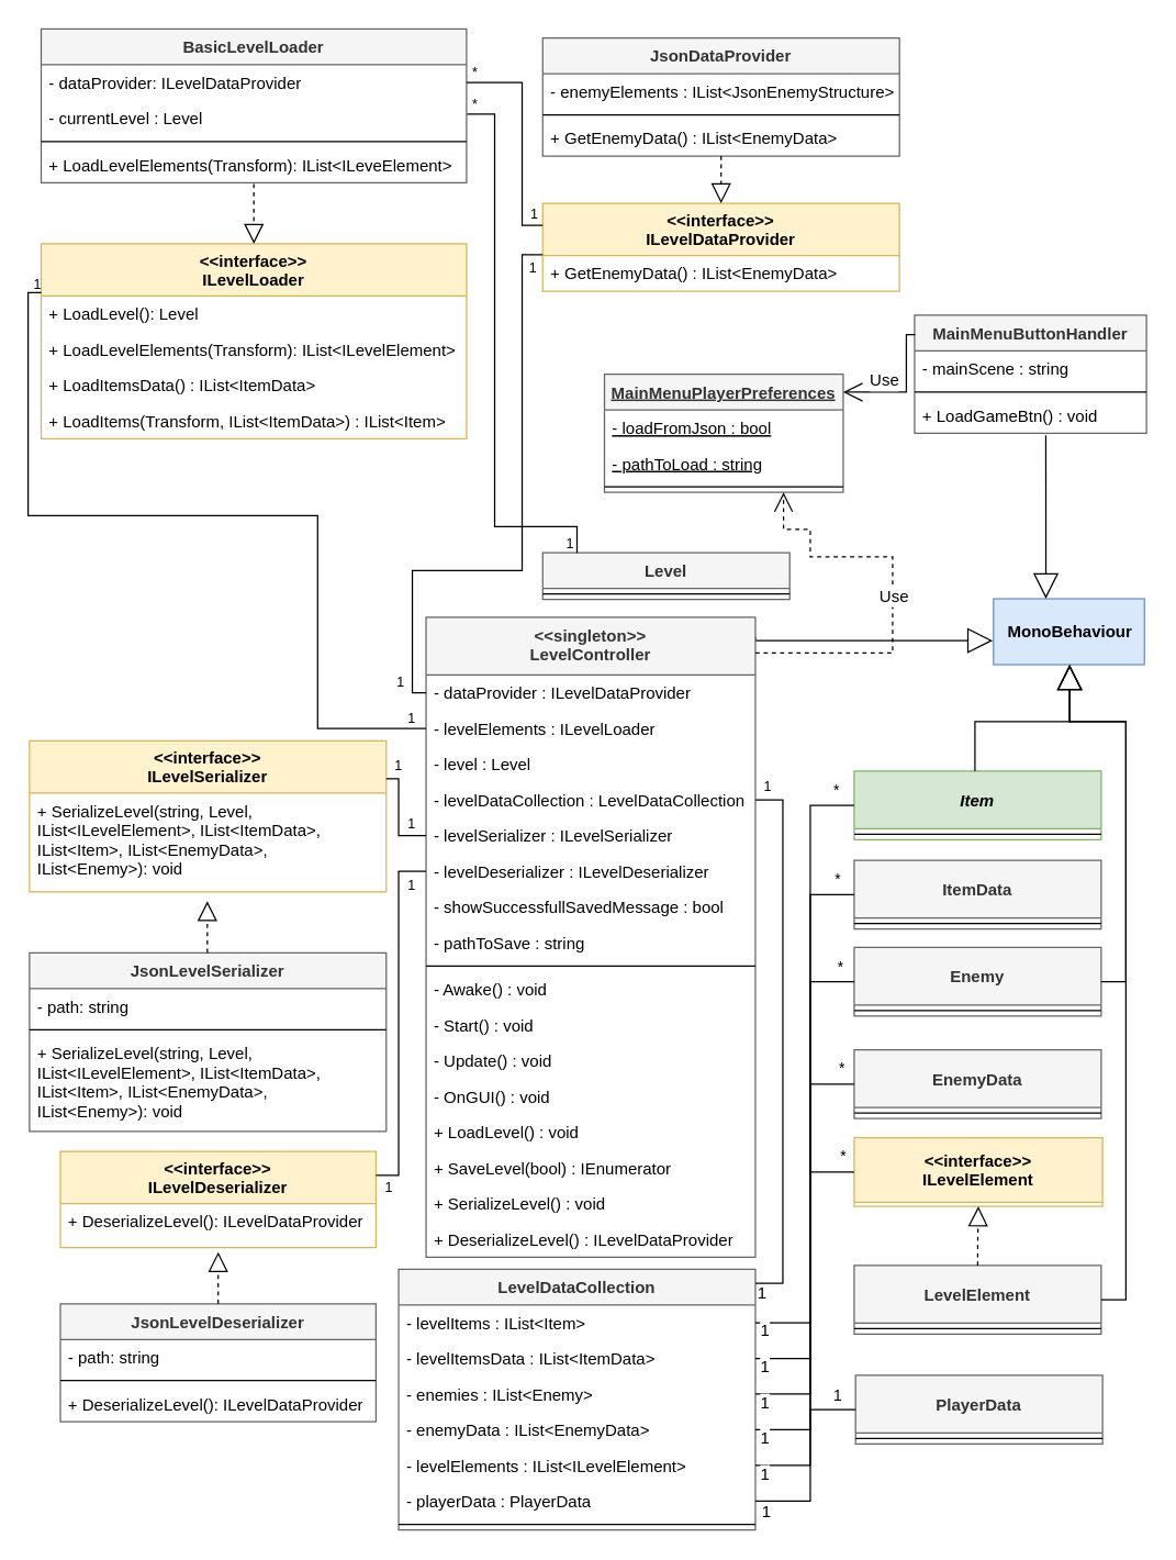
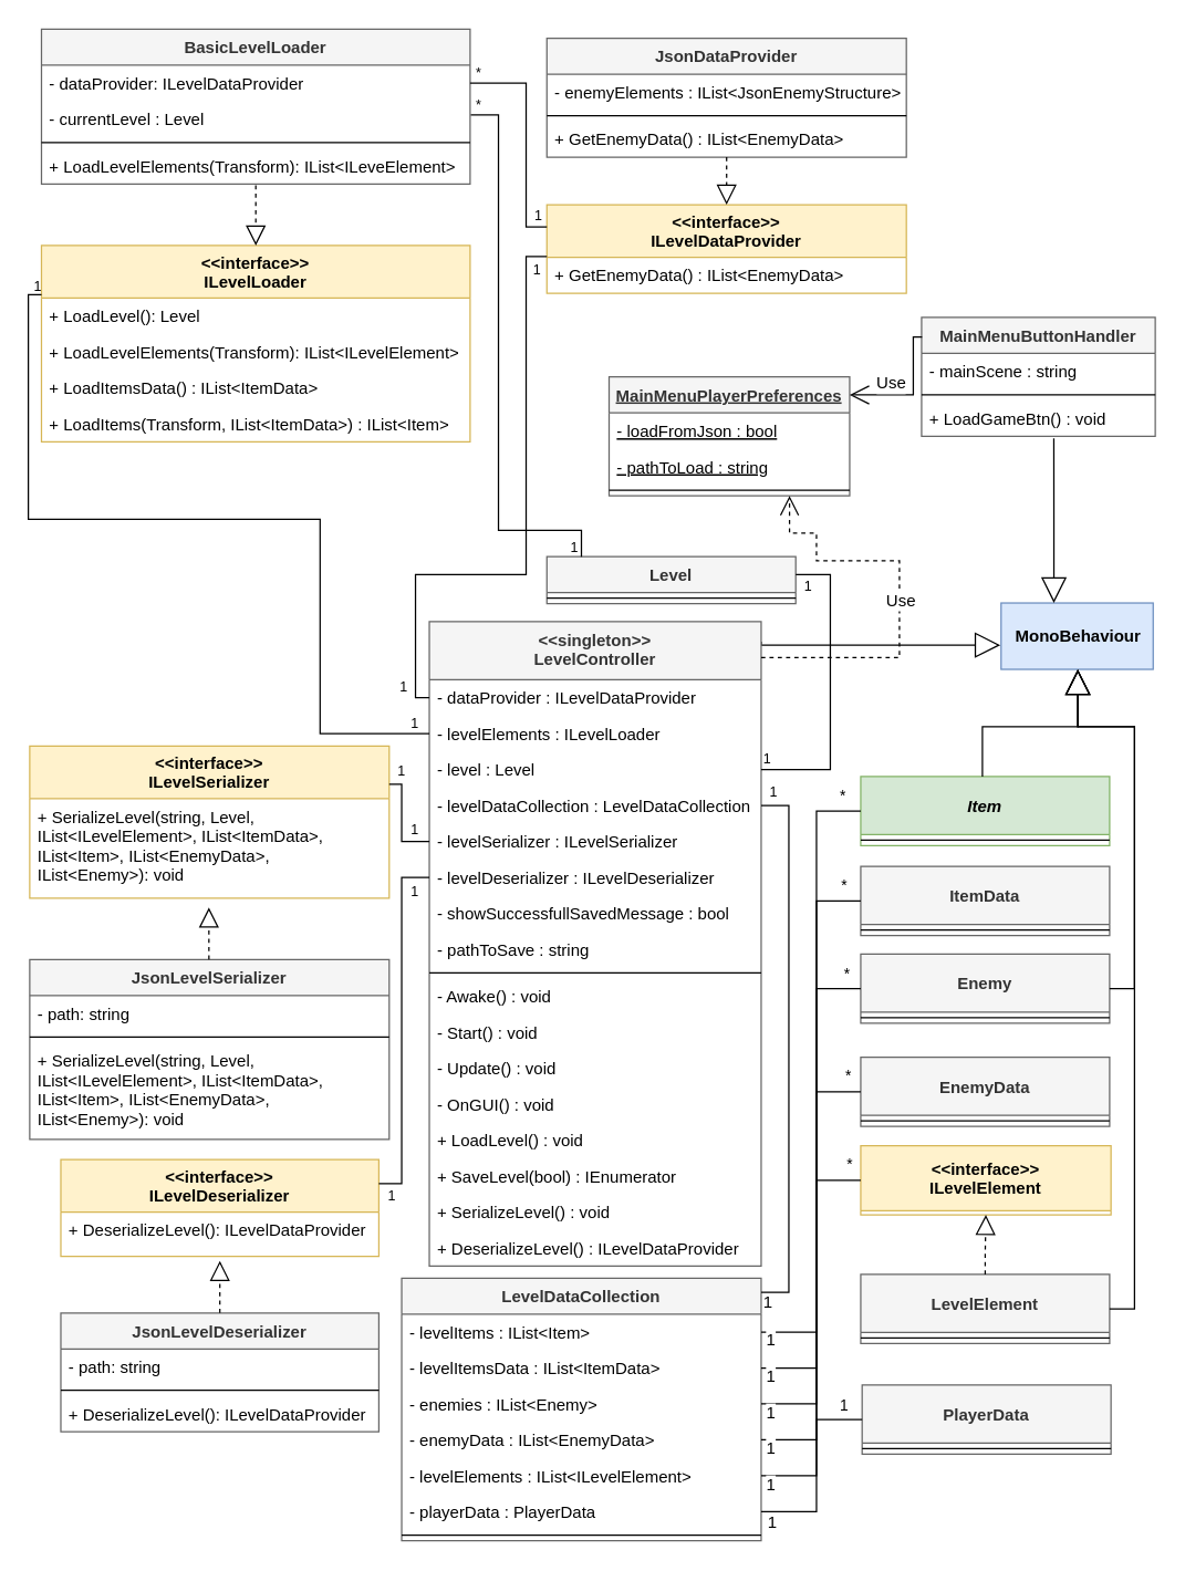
+ <mxCell id="82" value="" style="endArrow=none;html=1;edgeStyle=orthogonalEdgeStyle;rounded=0;labelBackgroundColor=none;exitX=1;exitY=0.5;exitDx=0;exitDy=0;" parent="1" source="53" target="38" edge="1"><mxGeometry relative="1" as="geometry"><mxPoint x="580" y="545" as="sourcePoint" /><mxPoint x="39.167" y="222.5" as="targetPoint" /><Array as="points"><mxPoint x="600" y="556" /><mxPoint x="600" y="415" /></Array></mxGeometry></mxCell>
+ <mxCell id="83" value="1" style="resizable=0;html=1;align=left;verticalAlign=bottom;labelBackgroundColor=none;fontSize=10;" parent="82" connectable="0" vertex="1"><mxGeometry x="-1" relative="1" as="geometry"><mxPoint as="offset" /></mxGeometry></mxCell>
+ <mxCell id="84" value="1" style="resizable=0;html=1;align=right;verticalAlign=bottom;labelBackgroundColor=none;fontSize=10;" parent="82" connectable="0" vertex="1"><mxGeometry x="1" relative="1" as="geometry"><mxPoint x="12" y="16" as="offset" /></mxGeometry></mxCell>
